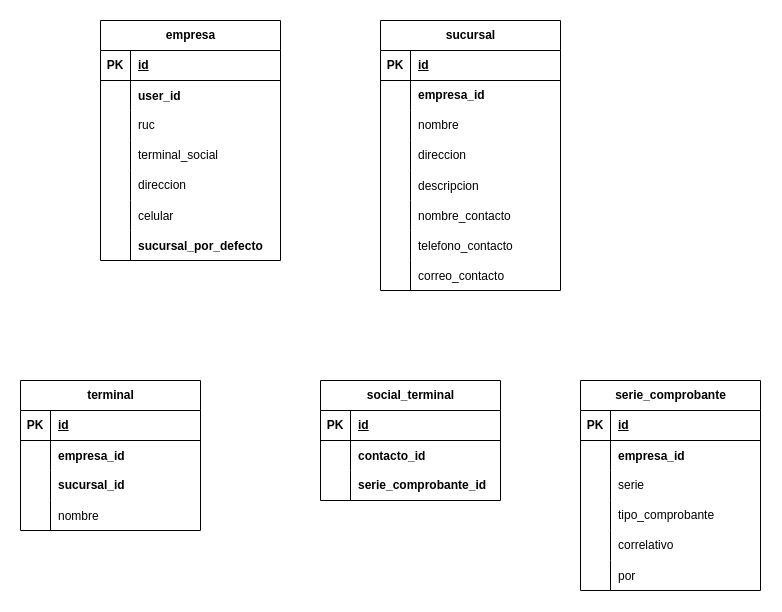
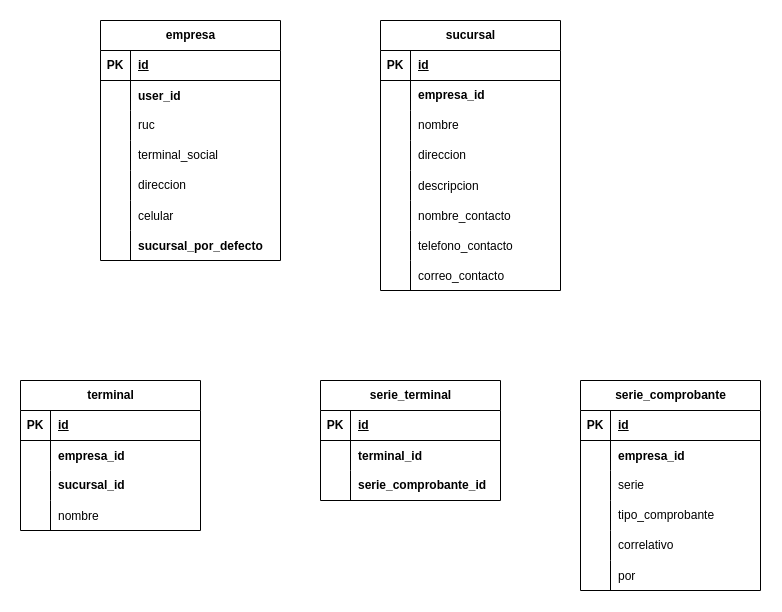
- <mxCell id="81" value="social_terminal" style="shape=table;startSize=30;container=1;collapsible=1;childLayout=tableLayout;fixedRows=1;rowLines=0;fontStyle=1;align=center;resizeLast=1;html=1;" vertex="1" parent="1"><mxGeometry x="320" y="380" width="180" height="120" as="geometry" /></mxCell>
+ <mxCell id="81" value="serie_terminal" style="shape=table;startSize=30;container=1;collapsible=1;childLayout=tableLayout;fixedRows=1;rowLines=0;fontStyle=1;align=center;resizeLast=1;html=1;" vertex="1" parent="1"><mxGeometry x="320" y="380" width="180" height="120" as="geometry" /></mxCell>
- <mxCell id="87" value="contacto_id" style="shape=partialRectangle;connectable=0;fillColor=none;top=0;left=0;bottom=0;right=0;align=left;spacingLeft=6;overflow=hidden;fontStyle=1" vertex="1" parent="85"><mxGeometry x="30" width="150" height="30" as="geometry"><mxRectangle width="150" height="30" as="alternateBounds" /></mxGeometry></mxCell>
+ <mxCell id="87" value="terminal_id" style="shape=partialRectangle;connectable=0;fillColor=none;top=0;left=0;bottom=0;right=0;align=left;spacingLeft=6;overflow=hidden;fontStyle=1" vertex="1" parent="85"><mxGeometry x="30" width="150" height="30" as="geometry"><mxRectangle width="150" height="30" as="alternateBounds" /></mxGeometry></mxCell>
